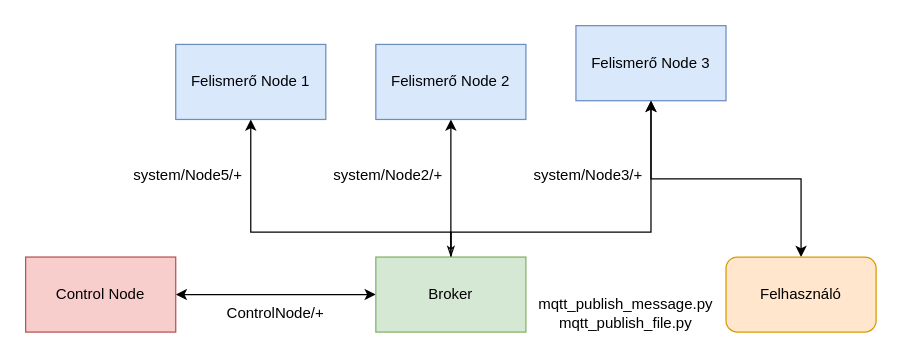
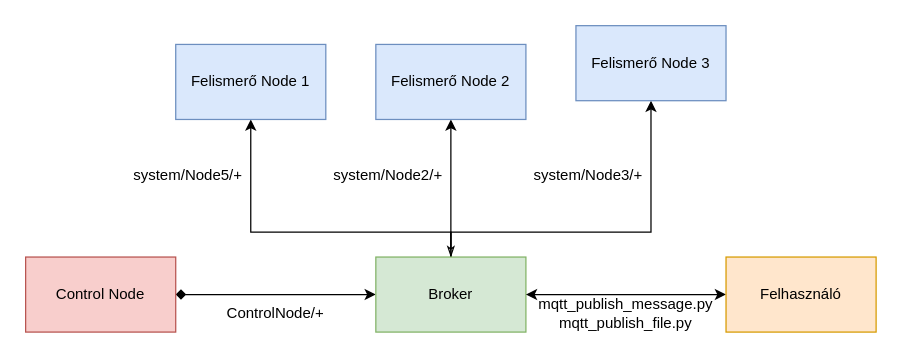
- <mxCell id="10" style="edgeStyle=orthogonalEdgeStyle;rounded=0;orthogonalLoop=1;jettySize=auto;html=1;startArrow=classic;startFill=1;" edge="1" parent="1" source="11" target="9"><mxGeometry relative="1" as="geometry" /></mxCell>
+ <mxCell id="10" style="edgeStyle=orthogonalEdgeStyle;rounded=0;orthogonalLoop=1;jettySize=auto;html=1;startArrow=classic;startFill=1;" edge="1" parent="1" source="11" target="6"><mxGeometry relative="1" as="geometry" /></mxCell>
- <mxCell id="2" style="edgeStyle=orthogonalEdgeStyle;rounded=0;orthogonalLoop=1;jettySize=auto;html=1;entryX=1;entryY=0.5;entryDx=0;entryDy=0;startArrow=classic;startFill=1;" edge="1" parent="1" source="6" target="12"><mxGeometry relative="1" as="geometry" /></mxCell>
+ <mxCell id="2" style="edgeStyle=orthogonalEdgeStyle;rounded=0;orthogonalLoop=1;jettySize=auto;html=1;entryX=1;entryY=0.5;entryDx=0;entryDy=0;startArrow=classic;startFill=1;endArrow=diamond;" edge="1" parent="1" source="6" target="12"><mxGeometry relative="1" as="geometry" /></mxCell>
- <mxCell id="11" value="Felhasználó" style="whiteSpace=wrap;html=1;fillColor=#ffe6cc;strokeColor=#d79b00;rounded=1;" vertex="1" parent="1"><mxGeometry x="580" y="205" width="120" height="60" as="geometry" /></mxCell>
+ <mxCell id="11" value="Felhasználó" style="rounded=0;whiteSpace=wrap;html=1;fillColor=#ffe6cc;strokeColor=#d79b00;" vertex="1" parent="1"><mxGeometry x="580" y="205" width="120" height="60" as="geometry" /></mxCell>
